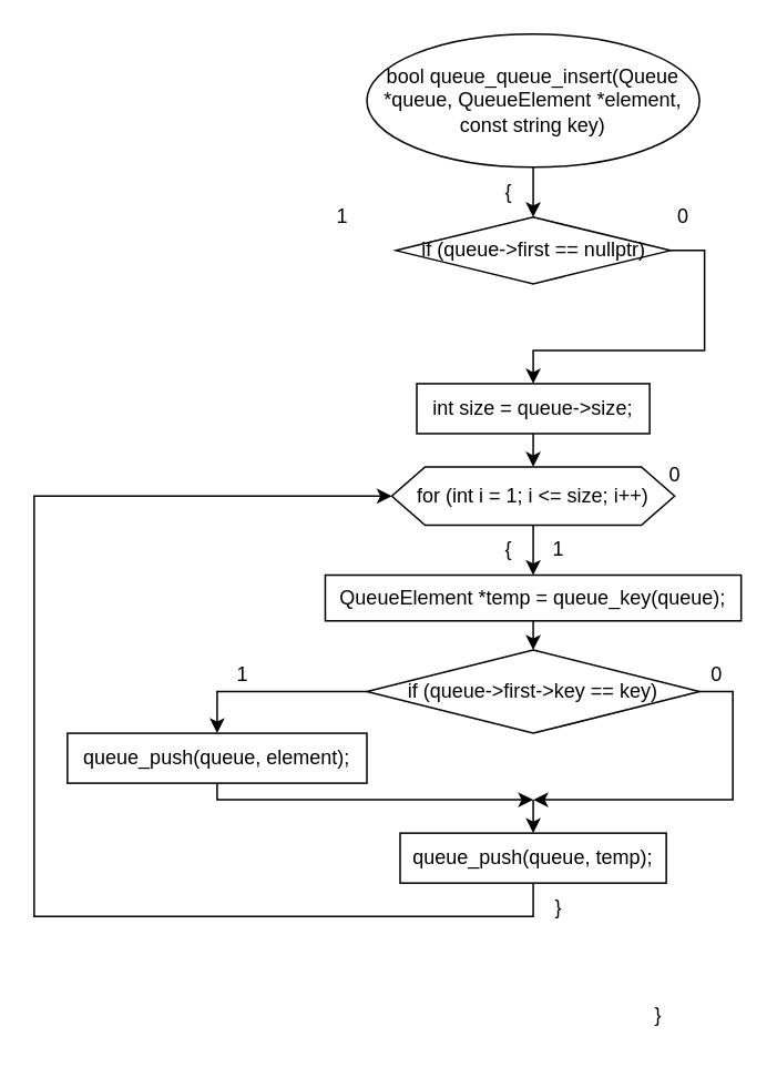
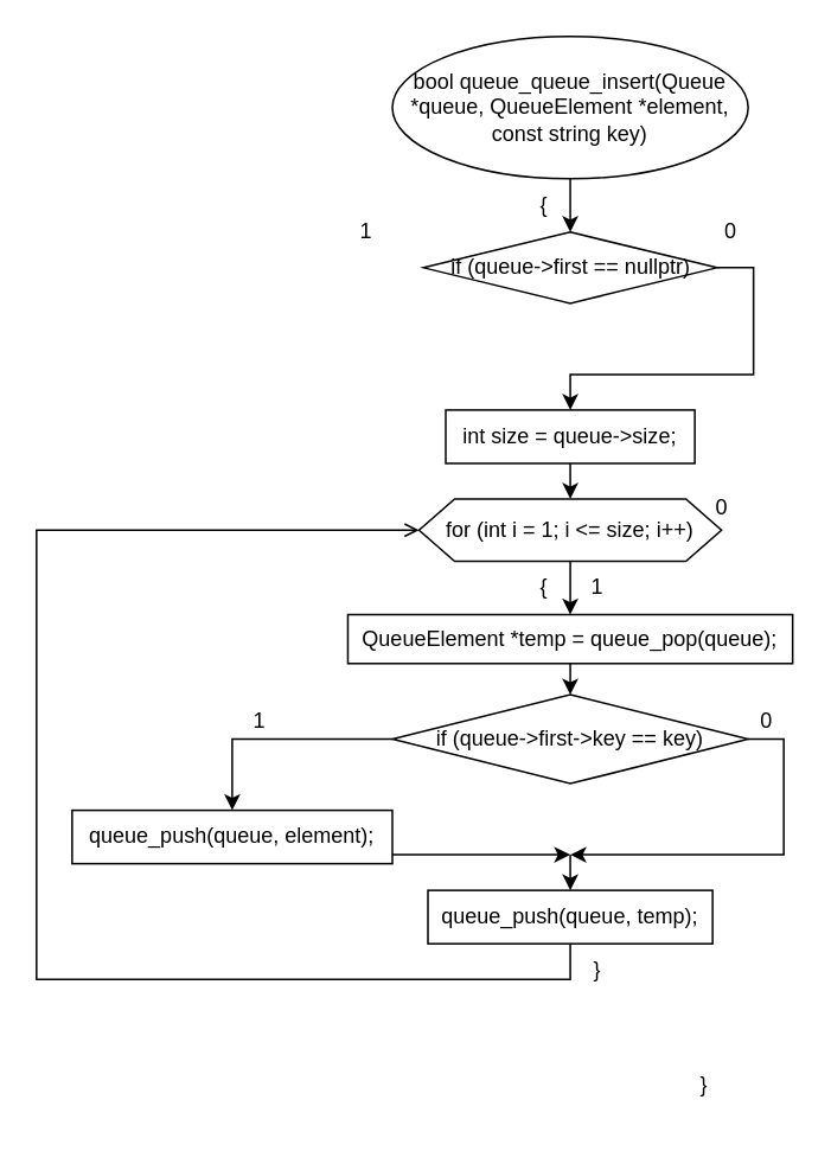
- <mxCell id="22" style="edgeStyle=orthogonalEdgeStyle;rounded=0;orthogonalLoop=1;jettySize=auto;html=1;exitX=0.5;exitY=1;exitDx=0;exitDy=0;entryX=0;entryY=0.5;entryDx=0;entryDy=0;" edge="1" parent="1" source="23" target="7"><mxGeometry relative="1" as="geometry"><Array as="points"><mxPoint x="320" y="550" /><mxPoint x="20" y="550" /><mxPoint x="20" y="298" /></Array></mxGeometry></mxCell>
+ <mxCell id="22" style="edgeStyle=orthogonalEdgeStyle;rounded=0;orthogonalLoop=1;jettySize=auto;html=1;exitX=0.5;exitY=1;exitDx=0;exitDy=0;entryX=0;entryY=0.5;entryDx=0;entryDy=0;endArrow=open;" edge="1" parent="1" source="23" target="7"><mxGeometry relative="1" as="geometry"><Array as="points"><mxPoint x="320" y="550" /><mxPoint x="20" y="550" /><mxPoint x="20" y="298" /></Array></mxGeometry></mxCell>
- <mxCell id="13" value="QueueElement *temp = queue_key(queue);" style="whiteSpace=wrap;html=1;" vertex="1" parent="1"><mxGeometry x="195" y="345" width="250" height="27.5" as="geometry" /></mxCell>
+ <mxCell id="13" value="QueueElement *temp = queue_pop(queue);" style="whiteSpace=wrap;html=1;" vertex="1" parent="1"><mxGeometry x="195" y="345" width="250" height="27.5" as="geometry" /></mxCell>
- <mxCell id="20" value="queue_push(queue, element);" style="whiteSpace=wrap;html=1;" vertex="1" parent="1"><mxGeometry x="40" y="440" width="180" height="30" as="geometry" /></mxCell>
+ <mxCell id="20" value="queue_push(queue, element);" style="whiteSpace=wrap;html=1;" vertex="1" parent="1"><mxGeometry x="40" y="455" width="180" height="30" as="geometry" /></mxCell>
